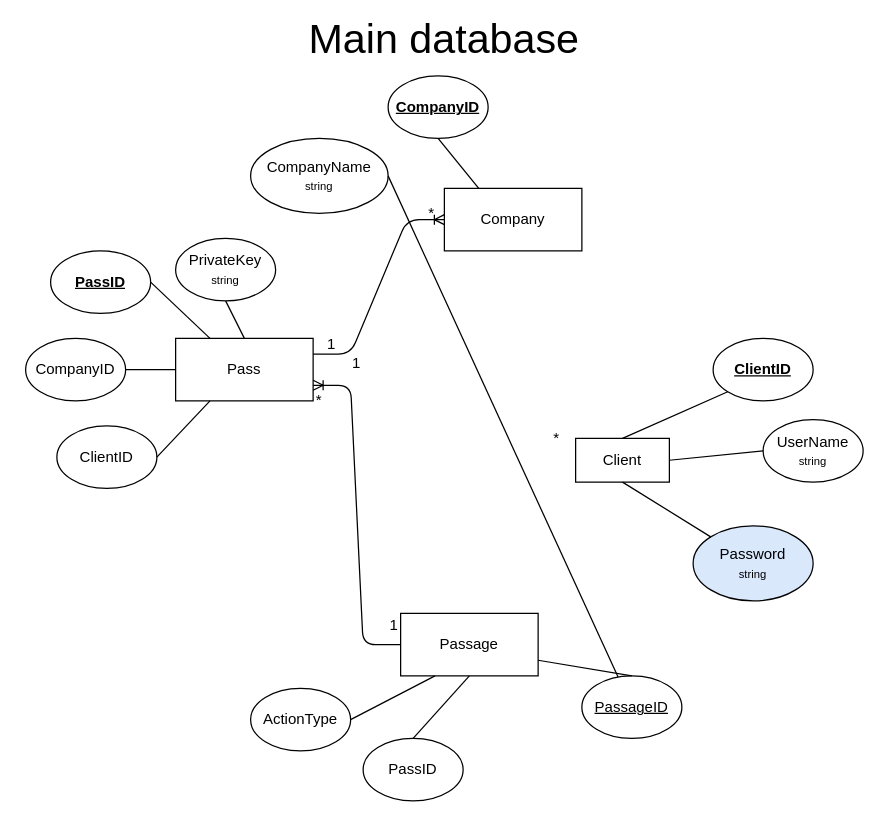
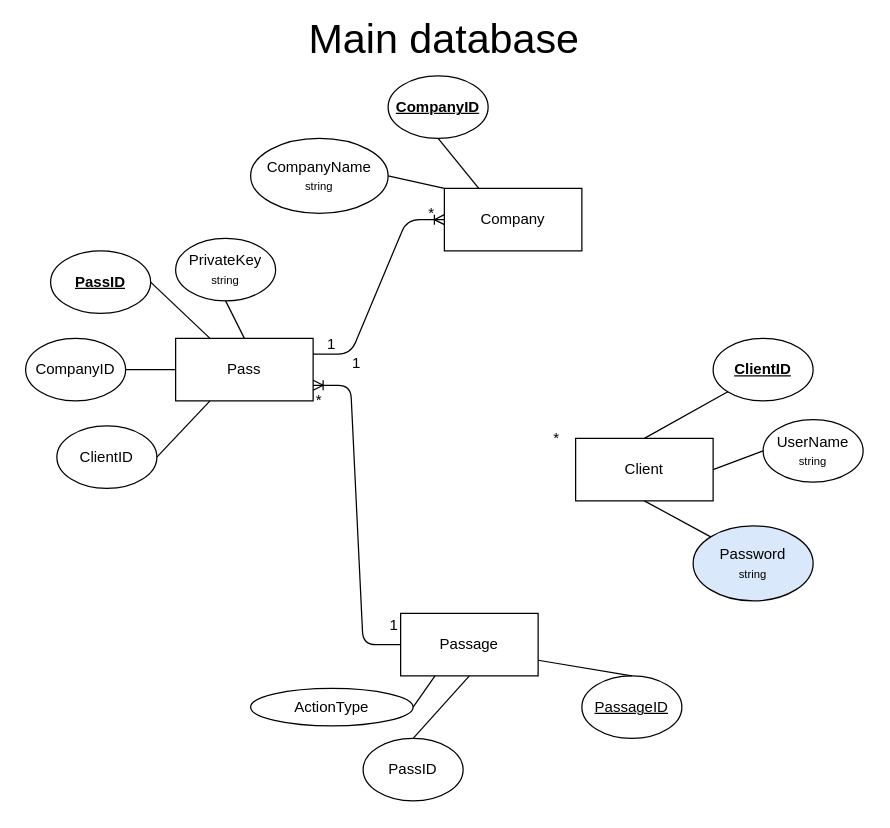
- <mxCell id="23" value="" style="endArrow=none;html=1;exitX=1;exitY=0.5;exitDx=0;exitDy=0;" edge="1" parent="1" source="12" target="16"><mxGeometry width="50" height="50" relative="1" as="geometry"><mxPoint x="135" y="375" as="sourcePoint" /><mxPoint x="177.5" y="330" as="targetPoint" /></mxGeometry></mxCell>
+ <mxCell id="23" value="" style="endArrow=none;html=1;entryX=0;entryY=0;entryDx=0;entryDy=0;exitX=1;exitY=0.5;exitDx=0;exitDy=0;" edge="1" parent="1" source="12" target="6"><mxGeometry width="50" height="50" relative="1" as="geometry"><mxPoint x="135" y="375" as="sourcePoint" /><mxPoint x="177.5" y="330" as="targetPoint" /></mxGeometry></mxCell>
- <mxCell id="8" value="Client" style="rounded=0;whiteSpace=wrap;html=1;" vertex="1" parent="1"><mxGeometry x="460" y="350" width="75" height="35" as="geometry" /></mxCell>
+ <mxCell id="8" value="Client" style="rounded=0;whiteSpace=wrap;html=1;" vertex="1" parent="1"><mxGeometry x="460" y="350" width="110" height="50" as="geometry" /></mxCell>
- <mxCell id="17" value="ActionType" style="ellipse;whiteSpace=wrap;html=1;" vertex="1" parent="1"><mxGeometry x="200" y="550" width="80" height="50" as="geometry" /></mxCell>
+ <mxCell id="17" value="ActionType" style="ellipse;whiteSpace=wrap;html=1;" vertex="1" parent="1"><mxGeometry x="200" y="550" width="130" height="30" as="geometry" /></mxCell>
